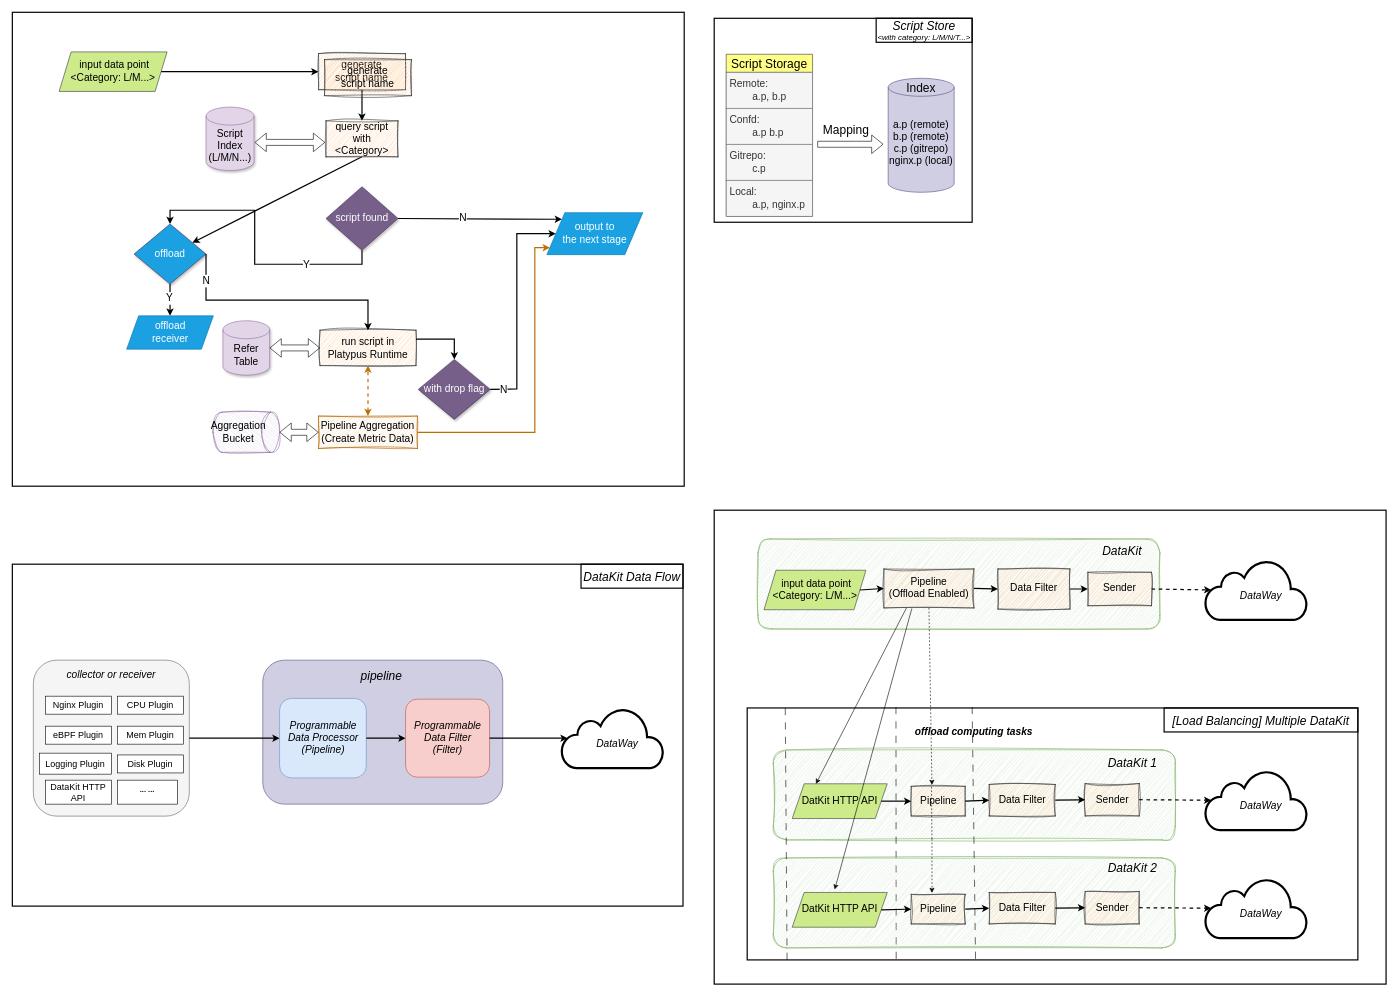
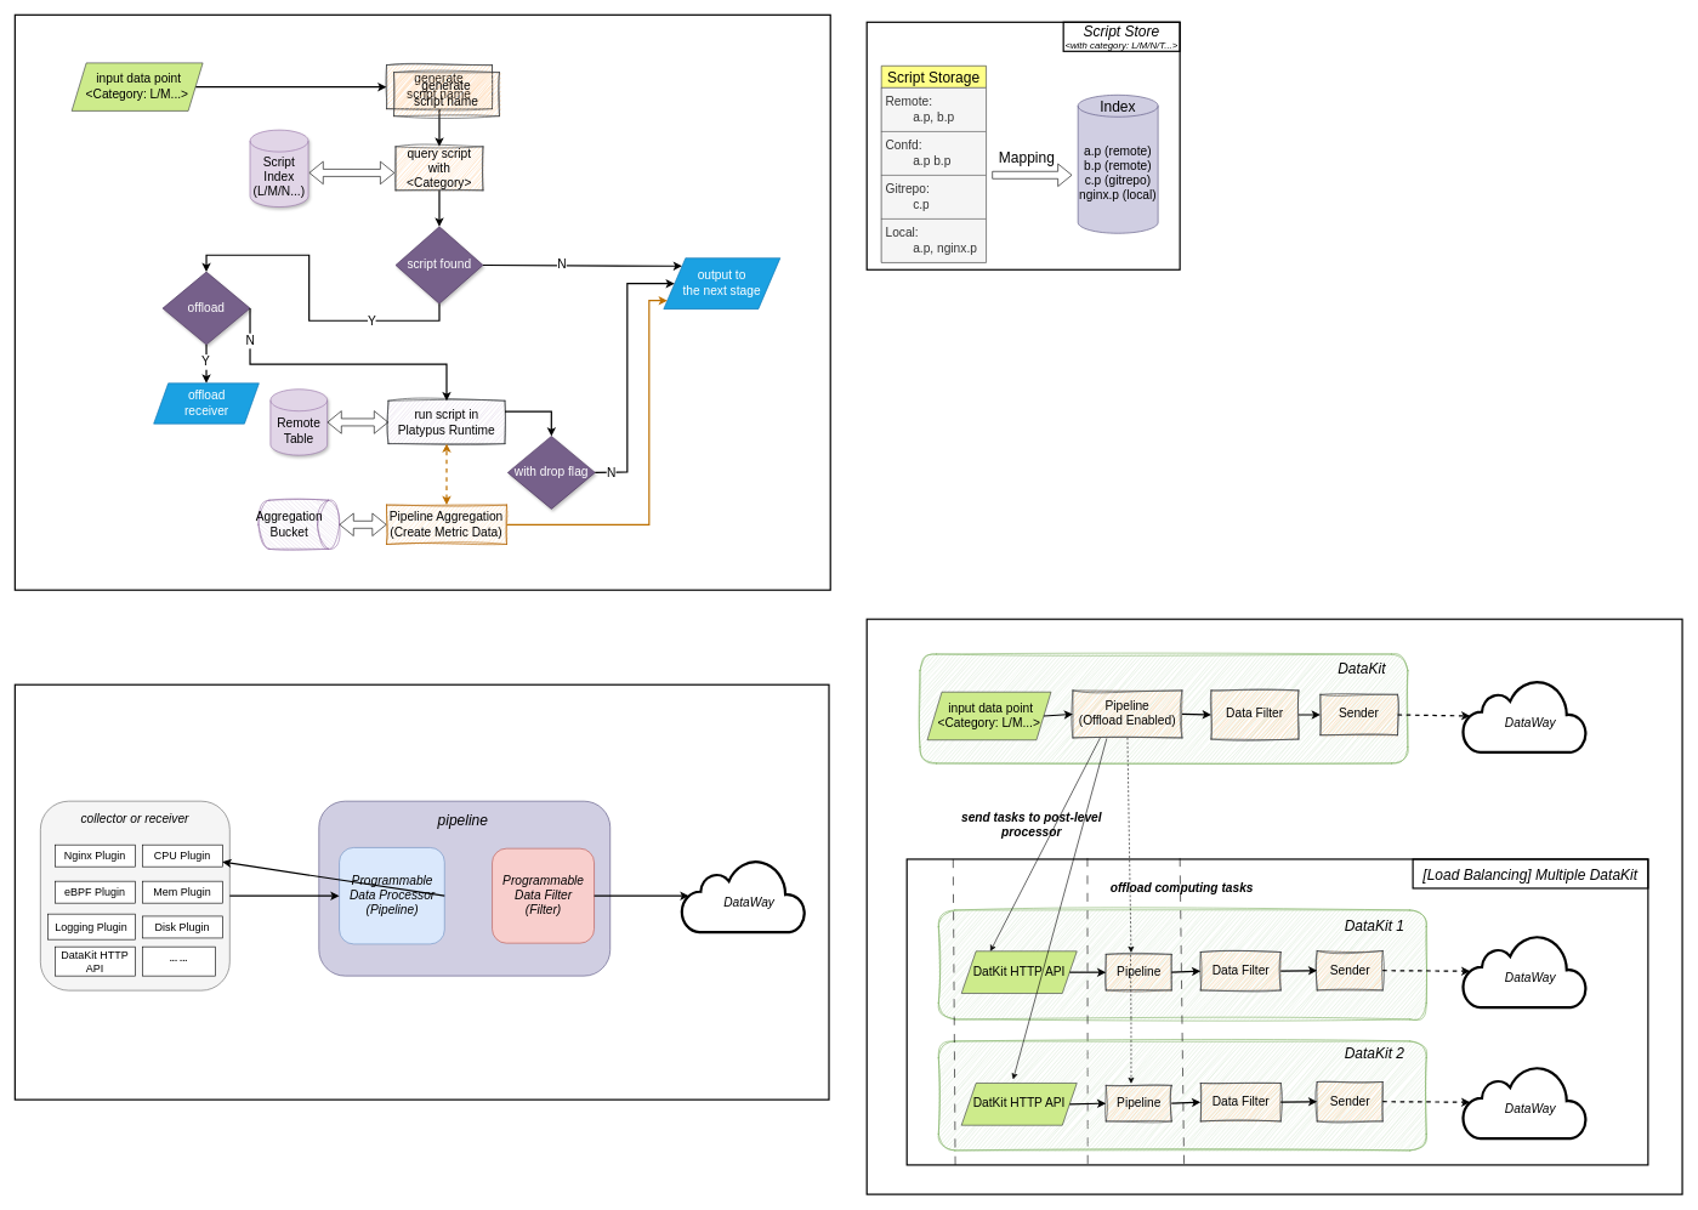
- <mxCell id="22" value="" style="endArrow=classic;html=1;rounded=0;exitX=0.5;exitY=1;exitDx=0;exitDy=0;strokeWidth=2;" parent="1" source="34" target="28" edge="1"><mxGeometry width="50" height="50" relative="1" as="geometry"><mxPoint x="965.37" y="229.88" as="sourcePoint" /><mxPoint x="685.37" y="269.88" as="targetPoint" /></mxGeometry></mxCell>
+ <mxCell id="22" value="" style="endArrow=classic;html=1;rounded=0;exitX=0.5;exitY=1;exitDx=0;exitDy=0;entryX=0.5;entryY=0;entryDx=0;entryDy=0;strokeWidth=2;" parent="1" source="34" target="23" edge="1"><mxGeometry width="50" height="50" relative="1" as="geometry"><mxPoint x="965.37" y="229.88" as="sourcePoint" /><mxPoint x="685.37" y="269.88" as="targetPoint" /></mxGeometry></mxCell>
- <mxCell id="28" value="&lt;font style=&quot;font-size: 17px;&quot;&gt;offload&lt;/font&gt;" style="rhombus;whiteSpace=wrap;html=1;fillColor=#1ba1e2;fontColor=#ffffff;strokeColor=#432D57;shadow=1;" parent="1" vertex="1"><mxGeometry x="222.87" y="373" width="120" height="100" as="geometry" /></mxCell>
+ <mxCell id="28" value="&lt;font style=&quot;font-size: 17px;&quot;&gt;offload&lt;/font&gt;" style="rhombus;whiteSpace=wrap;html=1;fillColor=#76608a;fontColor=#ffffff;strokeColor=#432D57;shadow=1;" parent="1" vertex="1"><mxGeometry x="222.87" y="373" width="120" height="100" as="geometry" /></mxCell>
- <mxCell id="18" value="&lt;font style=&quot;font-size: 17px;&quot;&gt;run script in&lt;br&gt;Platypus Runtime&lt;/font&gt;" style="rounded=0;whiteSpace=wrap;html=1;fillColor=#ffcc99;strokeColor=#36393d;sketch=1;curveFitting=1;jiggle=2;" parent="1" vertex="1"><mxGeometry x="532.87" y="550" width="160" height="59" as="geometry" /></mxCell>
+ <mxCell id="18" value="&lt;font style=&quot;font-size: 17px;&quot;&gt;run script in&lt;br&gt;Platypus Runtime&lt;/font&gt;" style="rounded=0;whiteSpace=wrap;html=1;fillColor=#e1d5e7;strokeColor=#36393d;sketch=1;curveFitting=1;jiggle=2;" parent="1" vertex="1"><mxGeometry x="532.87" y="550" width="160" height="59" as="geometry" /></mxCell>
- <mxCell id="38" value="&lt;span style=&quot;font-size: 17px;&quot;&gt;Refer&lt;br&gt;Table&lt;br&gt;&lt;/span&gt;" style="shape=cylinder3;whiteSpace=wrap;html=1;boundedLbl=1;backgroundOutline=1;size=15;fillColor=#e1d5e7;strokeColor=#9673a6;shadow=1;direction=east;" parent="1" vertex="1"><mxGeometry x="371" y="534.17" width="77.88" height="90.66" as="geometry" /></mxCell>
+ <mxCell id="38" value="&lt;span style=&quot;font-size: 17px;&quot;&gt;Remote&lt;br&gt;Table&lt;br&gt;&lt;/span&gt;" style="shape=cylinder3;whiteSpace=wrap;html=1;boundedLbl=1;backgroundOutline=1;size=15;fillColor=#e1d5e7;strokeColor=#9673a6;shadow=1;direction=east;" parent="1" vertex="1"><mxGeometry x="371" y="534.17" width="77.88" height="90.66" as="geometry" /></mxCell>
- <mxCell id="66" value="&lt;font size=&quot;1&quot; style=&quot;&quot;&gt;&lt;i style=&quot;font-size: 20px;&quot;&gt;DataKit Data Flow&lt;/i&gt;&lt;/font&gt;" style="text;html=1;strokeColor=default;fillColor=none;align=center;verticalAlign=middle;whiteSpace=wrap;rounded=0;strokeWidth=2;" parent="1" vertex="1"><mxGeometry x="968" y="940" width="170" height="40" as="geometry" /></mxCell>
+ <mxCell id="109" value="&lt;font style=&quot;font-size: 17px;&quot;&gt;&lt;i&gt;&lt;b&gt;send tasks to post-level processor&lt;/b&gt;&lt;/i&gt;&lt;/font&gt;" style="text;html=1;align=center;verticalAlign=middle;whiteSpace=wrap;rounded=0;" vertex="1" parent="1"><mxGeometry x="1283" y="1118" width="267" height="30" as="geometry" /></mxCell>
- <mxCell id="63" value="" style="endArrow=classic;html=1;rounded=0;exitX=1;exitY=0.5;exitDx=0;exitDy=0;entryX=0;entryY=0.5;entryDx=0;entryDy=0;strokeWidth=2;" parent="1" source="51" target="52" edge="1"><mxGeometry width="50" height="50" relative="1" as="geometry"><mxPoint x="605.5" y="1224.47" as="sourcePoint" /><mxPoint x="685.5" y="1224.47" as="targetPoint" /></mxGeometry></mxCell>
+ <mxCell id="63" value="" style="endArrow=classic;html=1;rounded=0;exitX=1;exitY=0.5;exitDx=0;exitDy=0;strokeWidth=2;" parent="1" source="51" target="57" edge="1"><mxGeometry width="50" height="50" relative="1" as="geometry"><mxPoint x="605.5" y="1224.47" as="sourcePoint" /><mxPoint x="685.5" y="1224.47" as="targetPoint" /></mxGeometry></mxCell>
